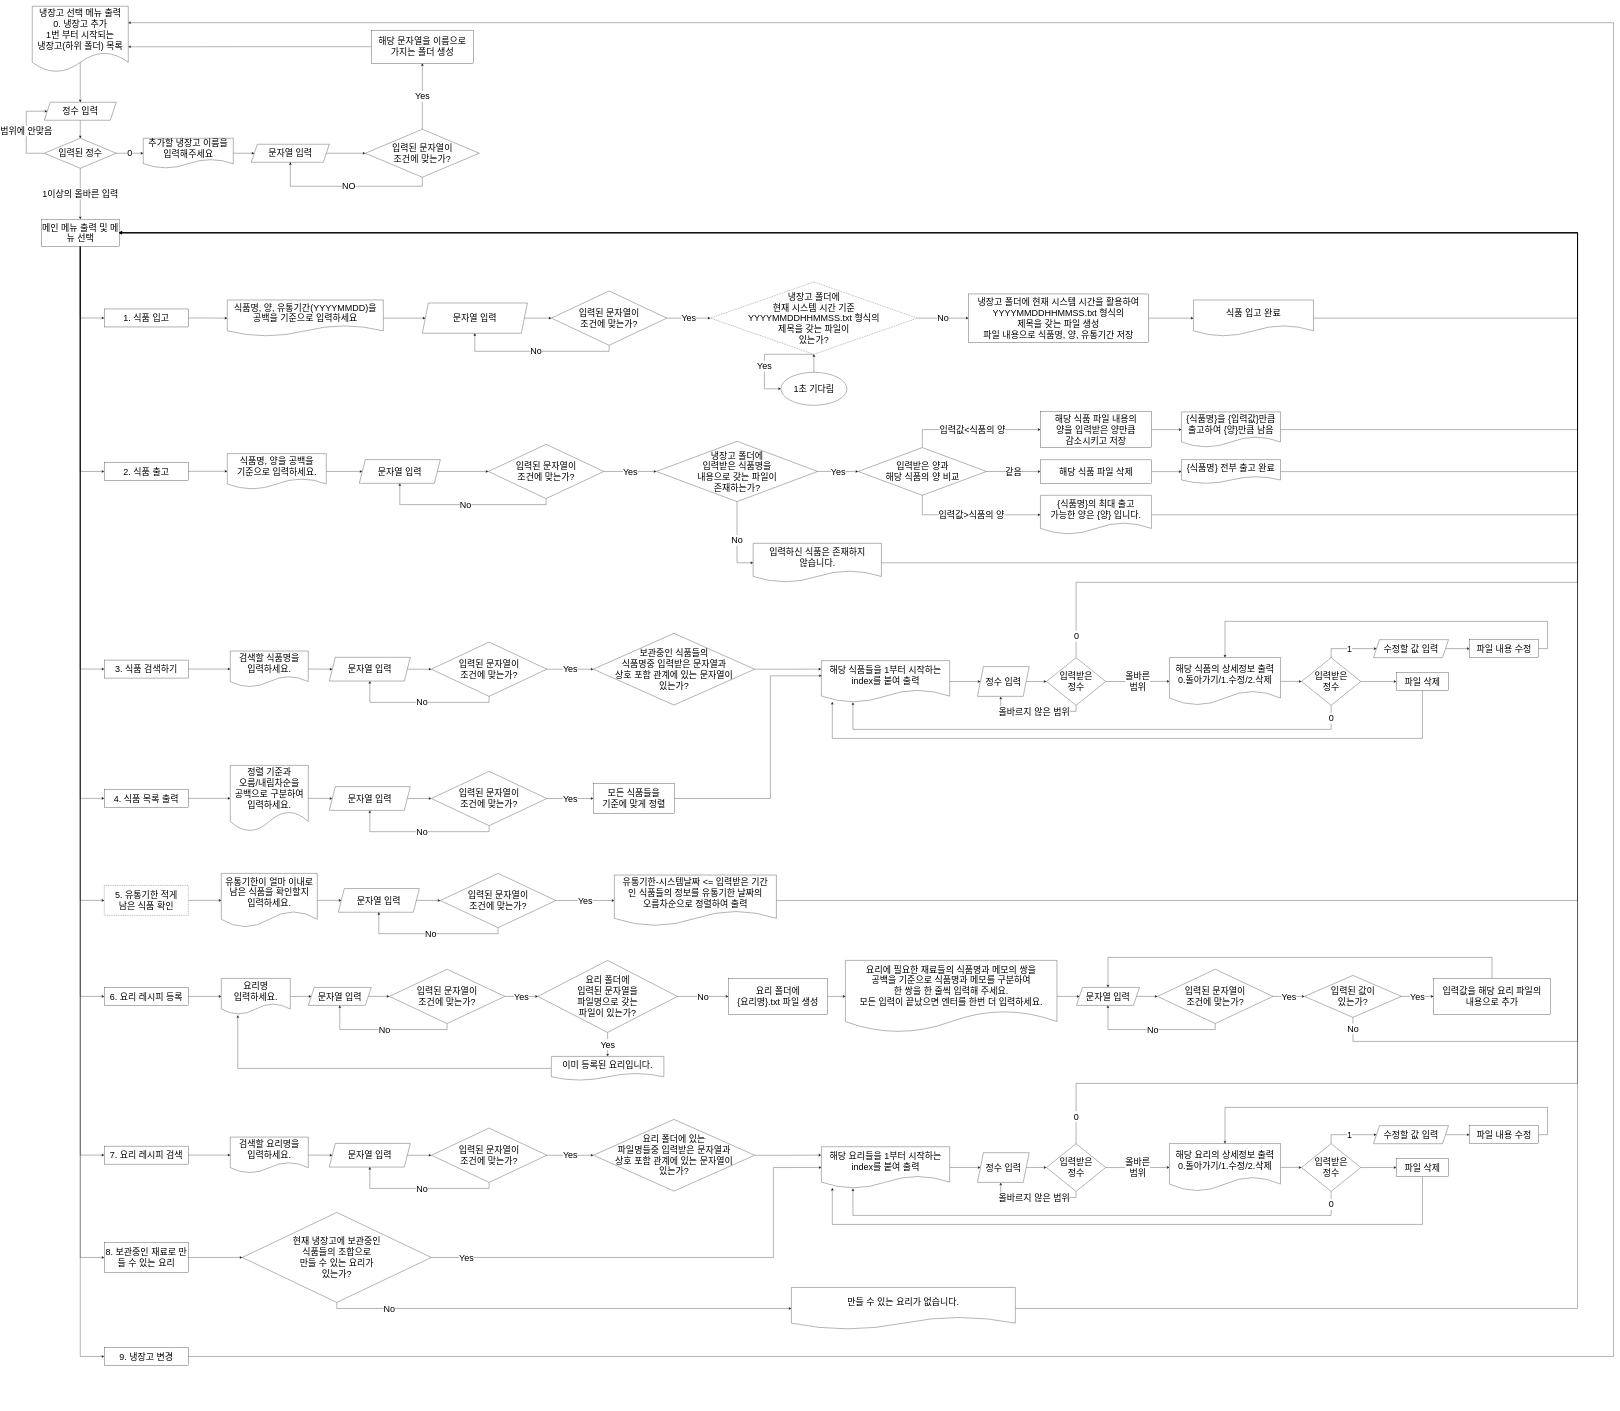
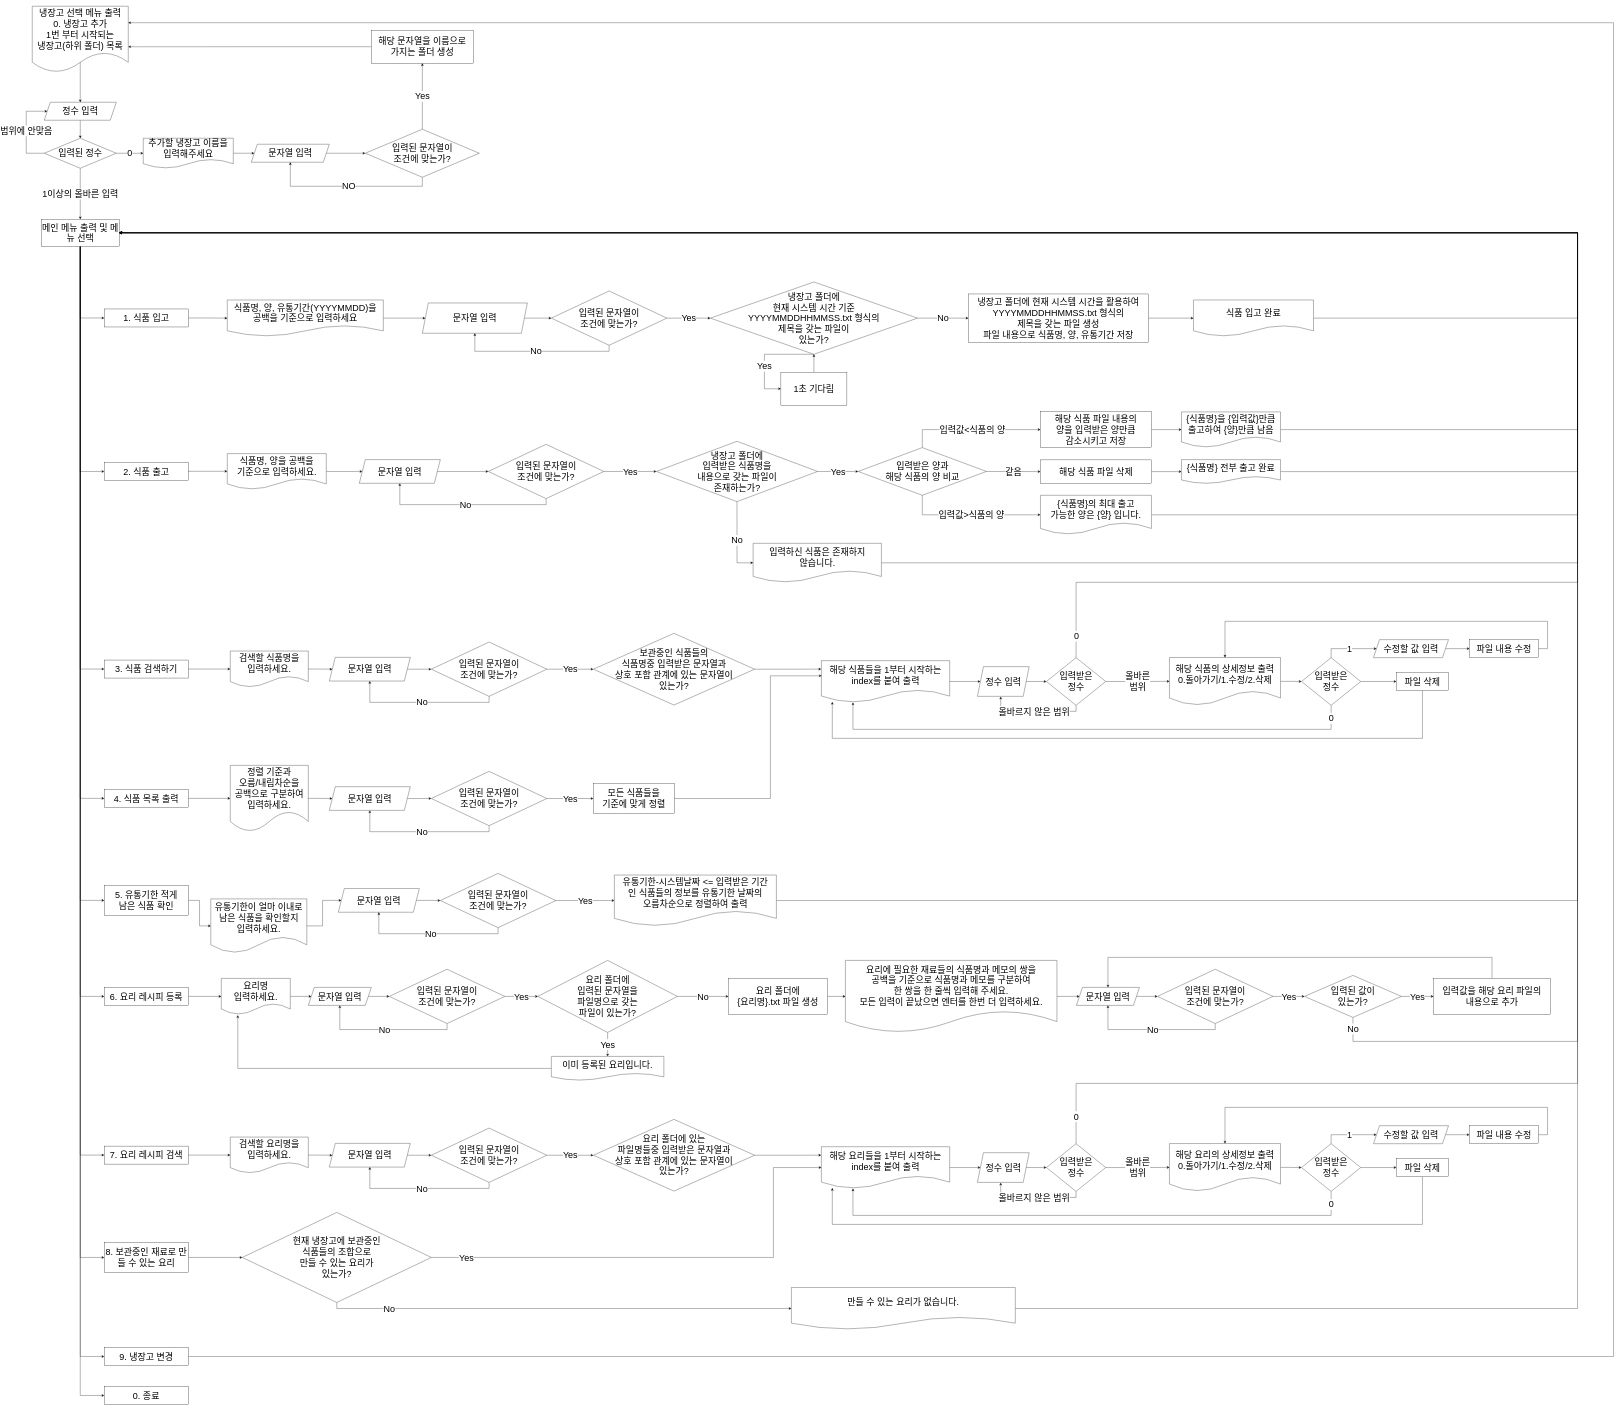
- <mxCell id="60" value="&lt;span&gt;냉장고 폴더에&lt;br&gt;현재 시스템 시간 기준&lt;/span&gt;&lt;br&gt;&lt;span&gt;YYYYMMDDHHMMSS.txt 형식의&lt;/span&gt;&lt;br&gt;&lt;span&gt;제목을 갖는 파일이&lt;br&gt;있는가?&lt;br&gt;&lt;/span&gt;" style="rhombus;whiteSpace=wrap;html=1;fontSize=30;dashed=1;" vertex="1" parent="1"><mxGeometry x="2300" y="939" width="690" height="241" as="geometry" /></mxCell>
+ <mxCell id="60" value="&lt;span&gt;냉장고 폴더에&lt;br&gt;현재 시스템 시간 기준&lt;/span&gt;&lt;br&gt;&lt;span&gt;YYYYMMDDHHMMSS.txt 형식의&lt;/span&gt;&lt;br&gt;&lt;span&gt;제목을 갖는 파일이&lt;br&gt;있는가?&lt;br&gt;&lt;/span&gt;" style="rhombus;whiteSpace=wrap;html=1;fontSize=30;" vertex="1" parent="1"><mxGeometry x="2300" y="939" width="690" height="241" as="geometry" /></mxCell>
- <mxCell id="64" value="1초 기다림" style="ellipse;whiteSpace=wrap;html=1;fontSize=30;" vertex="1" parent="1"><mxGeometry x="2535" y="1240" width="220" height="110" as="geometry" /></mxCell>
+ <mxCell id="64" value="1초 기다림" style="whiteSpace=wrap;html=1;fontSize=30;" vertex="1" parent="1"><mxGeometry x="2535" y="1240" width="220" height="110" as="geometry" /></mxCell>
- <mxCell id="37" value="5. 유통기한 적게&lt;br&gt;남은 식품 확인" style="rounded=0;whiteSpace=wrap;html=1;fontSize=30;dashed=1;" parent="1" vertex="1"><mxGeometry x="280" y="2950" width="280" height="100" as="geometry" /></mxCell>
+ <mxCell id="37" value="5. 유통기한 적게&lt;br&gt;남은 식품 확인" style="rounded=0;whiteSpace=wrap;html=1;fontSize=30;" parent="1" vertex="1"><mxGeometry x="280" y="2950" width="280" height="100" as="geometry" /></mxCell>
- <mxCell id="129" value="유통기한이 얼마 이내로 &lt;br&gt;남은 식품을 확인할지 &lt;br&gt;입력하세요." style="shape=document;whiteSpace=wrap;html=1;boundedLbl=1;rounded=0;fontSize=30;" vertex="1" parent="1"><mxGeometry x="670" y="2910" width="320" height="180" as="geometry" /></mxCell>
+ <mxCell id="129" value="유통기한이 얼마 이내로 &lt;br&gt;남은 식품을 확인할지 &lt;br&gt;입력하세요." style="shape=document;whiteSpace=wrap;html=1;boundedLbl=1;rounded=0;fontSize=30;" vertex="1" parent="1"><mxGeometry x="635" y="2995" width="320" height="180" as="geometry" /></mxCell>
+ <mxCell id="28" style="edgeStyle=orthogonalEdgeStyle;rounded=0;orthogonalLoop=1;jettySize=auto;html=1;exitX=0.5;exitY=1;exitDx=0;exitDy=0;entryX=0;entryY=0.5;entryDx=0;entryDy=0;fontSize=30;" edge="1" parent="1" source="29" target="47"><mxGeometry relative="1" as="geometry" /></mxCell>
+ <mxCell id="47" value="0. 종료" style="rounded=0;whiteSpace=wrap;html=1;fontSize=30;" parent="1" vertex="1"><mxGeometry x="280" y="4620" width="280" height="60" as="geometry" /></mxCell>
